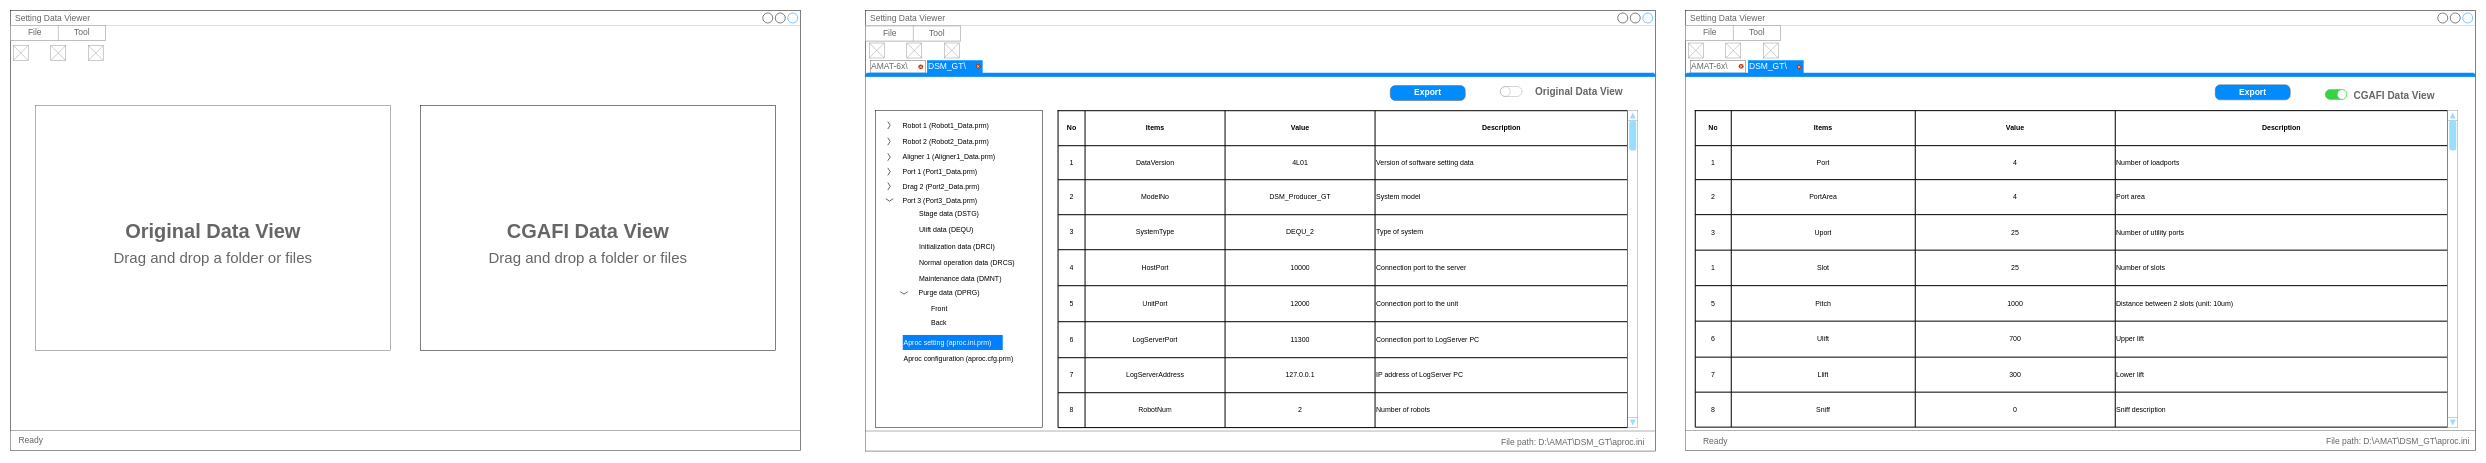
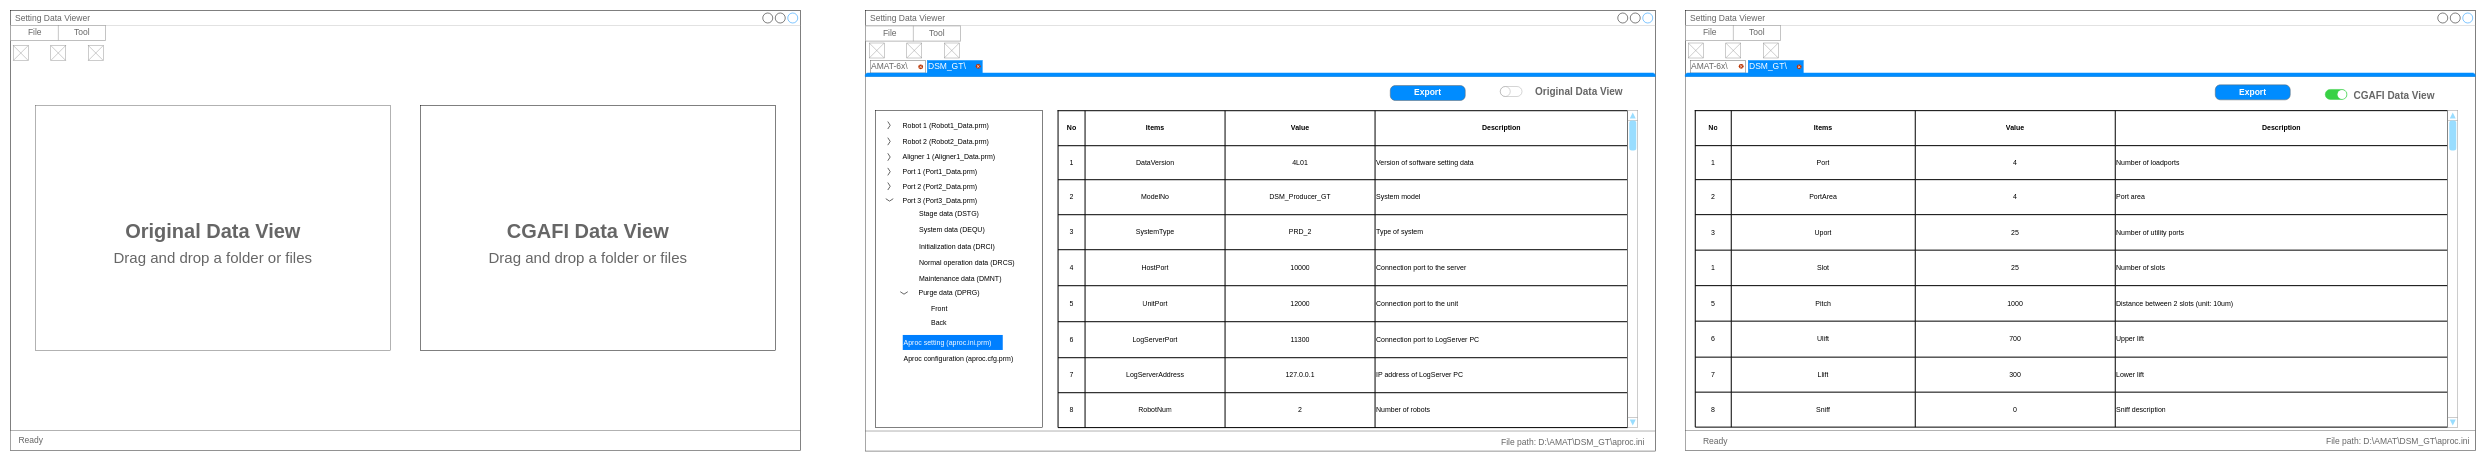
- <mxCell id="40" value="&lt;font style=&quot;font-size: 14px;&quot;&gt;Drag 2 (Port2_Data.prm)&lt;/font&gt;" style="text;html=1;align=left;verticalAlign=middle;resizable=0;points=[];autosize=1;strokeColor=none;fillColor=none;fontSize=12;fontColor=#000000;" parent="38" vertex="1"><mxGeometry x="28" width="170" height="30" as="geometry" /></mxCell>
+ <mxCell id="40" value="&lt;font style=&quot;font-size: 14px;&quot;&gt;Port 2 (Port2_Data.prm)&lt;/font&gt;" style="text;html=1;align=left;verticalAlign=middle;resizable=0;points=[];autosize=1;strokeColor=none;fillColor=none;fontSize=12;fontColor=#000000;" parent="38" vertex="1"><mxGeometry x="28" width="170" height="30" as="geometry" /></mxCell>
- <mxCell id="50" value="&lt;span style=&quot;font-size: 14px;&quot;&gt;Ulift data (DEQU)&lt;/span&gt;" style="text;html=1;align=left;verticalAlign=middle;resizable=0;points=[];autosize=1;strokeColor=none;fillColor=none;fontSize=12;fontColor=#000000;" parent="24" vertex="1"><mxGeometry x="86" y="223.279" width="150" height="30" as="geometry" /></mxCell>
+ <mxCell id="50" value="&lt;span style=&quot;font-size: 14px;&quot;&gt;System data (DEQU)&lt;/span&gt;" style="text;html=1;align=left;verticalAlign=middle;resizable=0;points=[];autosize=1;strokeColor=none;fillColor=none;fontSize=12;fontColor=#000000;" parent="24" vertex="1"><mxGeometry x="86" y="223.279" width="150" height="30" as="geometry" /></mxCell>
- <mxCell id="76" value="&lt;span style=&quot;font-size: 14px;&quot;&gt;DEQU_2&lt;/span&gt;" style="shape=partialRectangle;html=1;whiteSpace=wrap;connectable=0;fillColor=none;top=0;left=0;bottom=0;right=0;overflow=hidden;" vertex="1" parent="73"><mxGeometry x="334" width="300" height="70" as="geometry"><mxRectangle width="300" height="70" as="alternateBounds" /></mxGeometry></mxCell>
+ <mxCell id="76" value="&lt;span style=&quot;font-size: 14px;&quot;&gt;PRD_2&lt;/span&gt;" style="shape=partialRectangle;html=1;whiteSpace=wrap;connectable=0;fillColor=none;top=0;left=0;bottom=0;right=0;overflow=hidden;" vertex="1" parent="73"><mxGeometry x="334" width="300" height="70" as="geometry"><mxRectangle width="300" height="70" as="alternateBounds" /></mxGeometry></mxCell>
